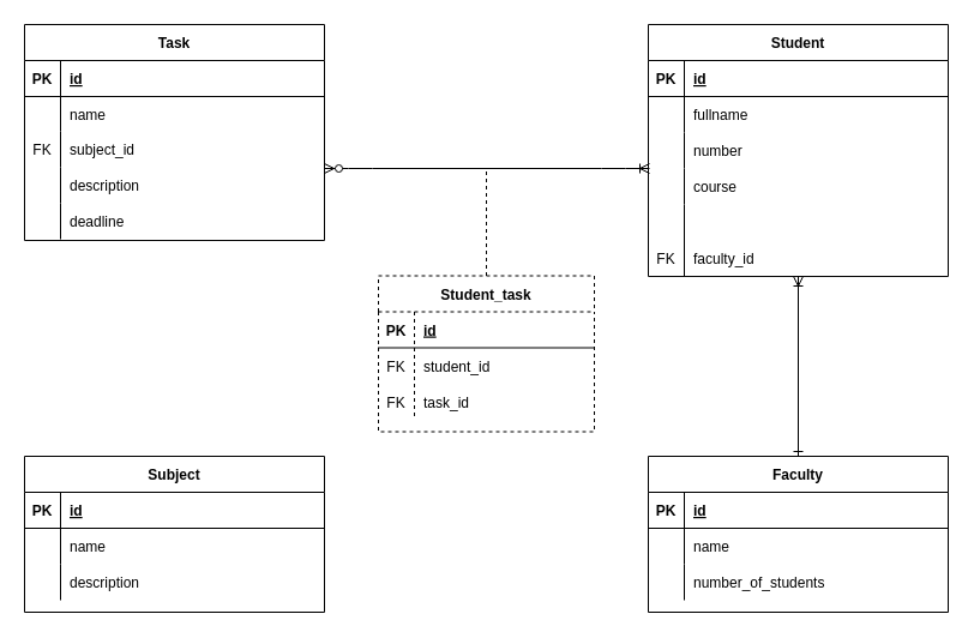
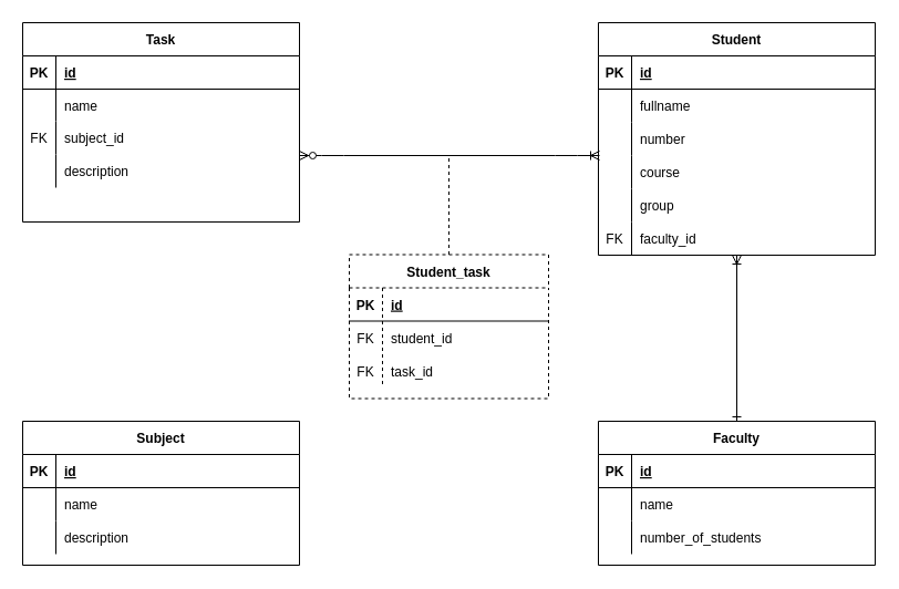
- <mxCell id="19" value="deadline" style="shape=partialRectangle;connectable=0;fillColor=none;top=0;left=0;bottom=0;right=0;align=left;spacingLeft=6;overflow=hidden;" parent="17" vertex="1"><mxGeometry x="30" width="220" height="30" as="geometry" /></mxCell>
+ <mxCell id="45" value="group" style="shape=partialRectangle;connectable=0;fillColor=none;top=0;left=0;bottom=0;right=0;align=left;spacingLeft=6;overflow=hidden;" parent="43" vertex="1"><mxGeometry x="30" width="220" height="30" as="geometry" /></mxCell>
